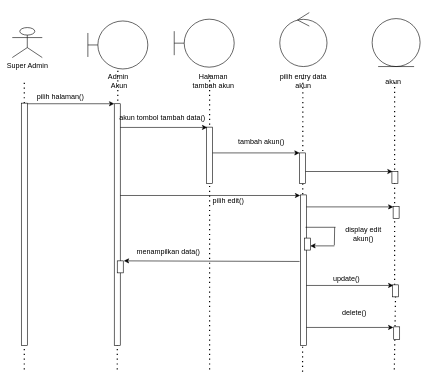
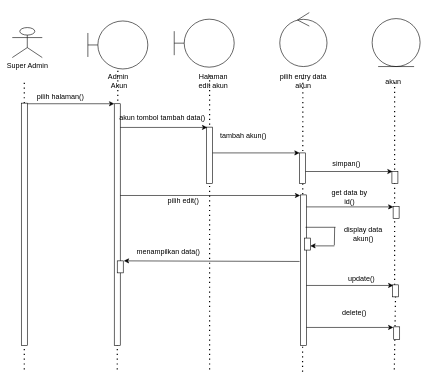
- <mxCell id="22" value="Halaman&lt;br&gt;tambah akun" style="text;html=1;resizable=0;autosize=1;align=center;verticalAlign=middle;points=[];fillColor=none;strokeColor=none;rounded=0;" vertex="1" parent="1"><mxGeometry x="315" y="120" width="80" height="30" as="geometry" /></mxCell>
+ <mxCell id="22" value="Halaman&lt;br&gt;edit akun" style="text;html=1;resizable=0;autosize=1;align=center;verticalAlign=middle;points=[];fillColor=none;strokeColor=none;rounded=0;" vertex="1" parent="1"><mxGeometry x="315" y="120" width="80" height="30" as="geometry" /></mxCell>
- <mxCell id="24" value="tambah akun()" style="text;html=1;resizable=0;autosize=1;align=center;verticalAlign=middle;points=[];fillColor=none;strokeColor=none;rounded=0;" vertex="1" parent="1"><mxGeometry x="390" y="226" width="90" height="20" as="geometry" /></mxCell>
+ <mxCell id="24" value="tambah akun()" style="text;html=1;resizable=0;autosize=1;align=center;verticalAlign=middle;points=[];fillColor=none;strokeColor=none;rounded=0;" vertex="1" parent="1"><mxGeometry x="360" y="216" width="90" height="20" as="geometry" /></mxCell>
+ <mxCell id="31" value="simpan()" style="text;html=1;resizable=0;autosize=1;align=center;verticalAlign=middle;points=[];fillColor=none;strokeColor=none;rounded=0;" vertex="1" parent="1"><mxGeometry x="546.75" y="262" width="60" height="20" as="geometry" /></mxCell>
+ <mxCell id="35" value="get data by&lt;br&gt;id()" style="text;html=1;resizable=0;autosize=1;align=center;verticalAlign=middle;points=[];fillColor=none;strokeColor=none;rounded=0;" vertex="1" parent="1"><mxGeometry x="546.75" y="313" width="70" height="30" as="geometry" /></mxCell>
- <mxCell id="32" value="pilih edit()" style="text;html=1;resizable=0;autosize=1;align=center;verticalAlign=middle;points=[];fillColor=none;strokeColor=none;rounded=0;" vertex="1" parent="1"><mxGeometry x="345" y="324" width="70" height="20" as="geometry" /></mxCell>
+ <mxCell id="32" value="pilih edit()" style="text;html=1;resizable=0;autosize=1;align=center;verticalAlign=middle;points=[];fillColor=none;strokeColor=none;rounded=0;" vertex="1" parent="1"><mxGeometry x="270" y="324" width="70" height="20" as="geometry" /></mxCell>
- <mxCell id="50" value="display edit&lt;br&gt;akun()" style="text;html=1;resizable=0;autosize=1;align=center;verticalAlign=middle;points=[];fillColor=none;strokeColor=none;rounded=0;" vertex="1" parent="1"><mxGeometry x="565" y="375" width="80" height="30" as="geometry" /></mxCell>
+ <mxCell id="50" value="display data&lt;br&gt;akun()" style="text;html=1;resizable=0;autosize=1;align=center;verticalAlign=middle;points=[];fillColor=none;strokeColor=none;rounded=0;" vertex="1" parent="1"><mxGeometry x="565" y="375" width="80" height="30" as="geometry" /></mxCell>
- <mxCell id="43" value="update()" style="text;html=1;resizable=0;autosize=1;align=center;verticalAlign=middle;points=[];fillColor=none;strokeColor=none;rounded=0;" vertex="1" parent="1"><mxGeometry x="546.75" y="454" width="60" height="20" as="geometry" /></mxCell>
+ <mxCell id="43" value="update()" style="text;html=1;resizable=0;autosize=1;align=center;verticalAlign=middle;points=[];fillColor=none;strokeColor=none;rounded=0;" vertex="1" parent="1"><mxGeometry x="571.75" y="454" width="60" height="20" as="geometry" /></mxCell>
